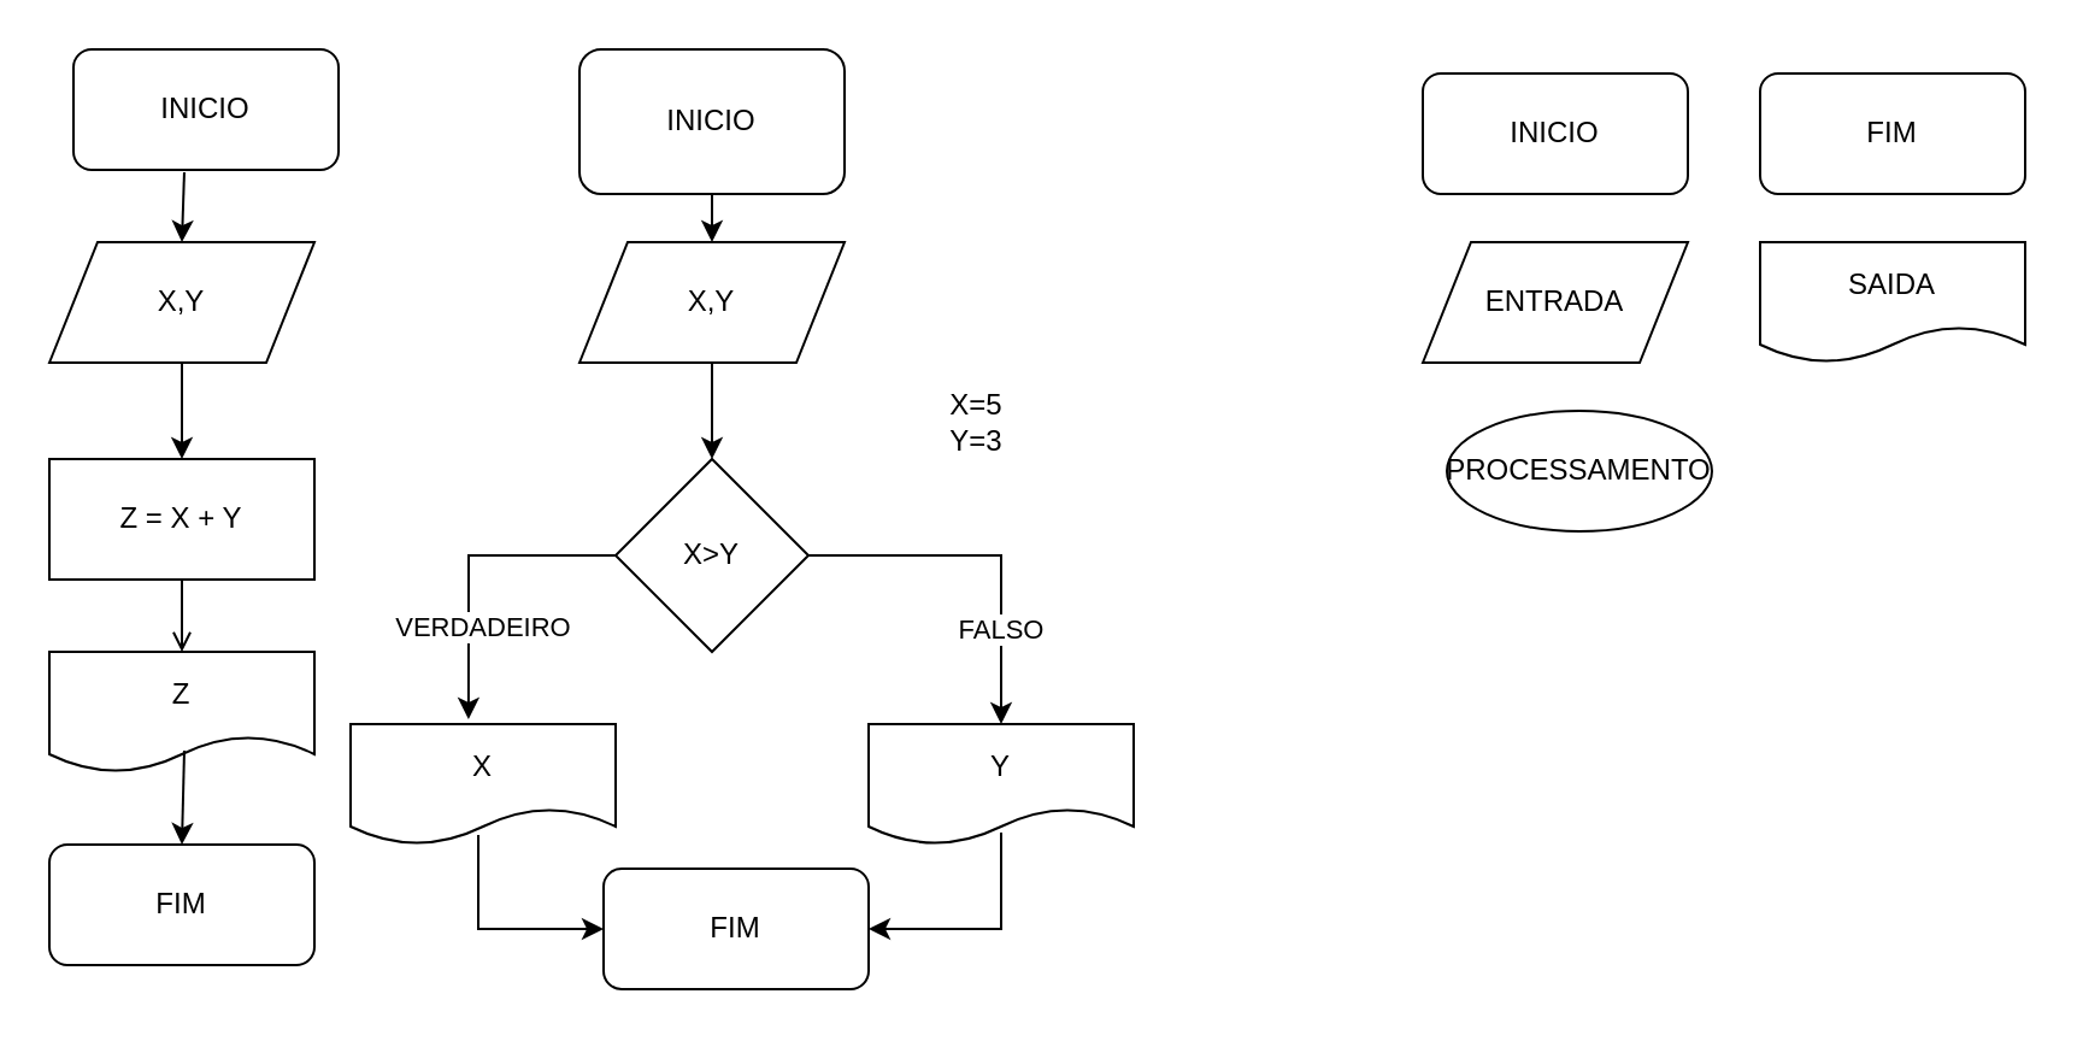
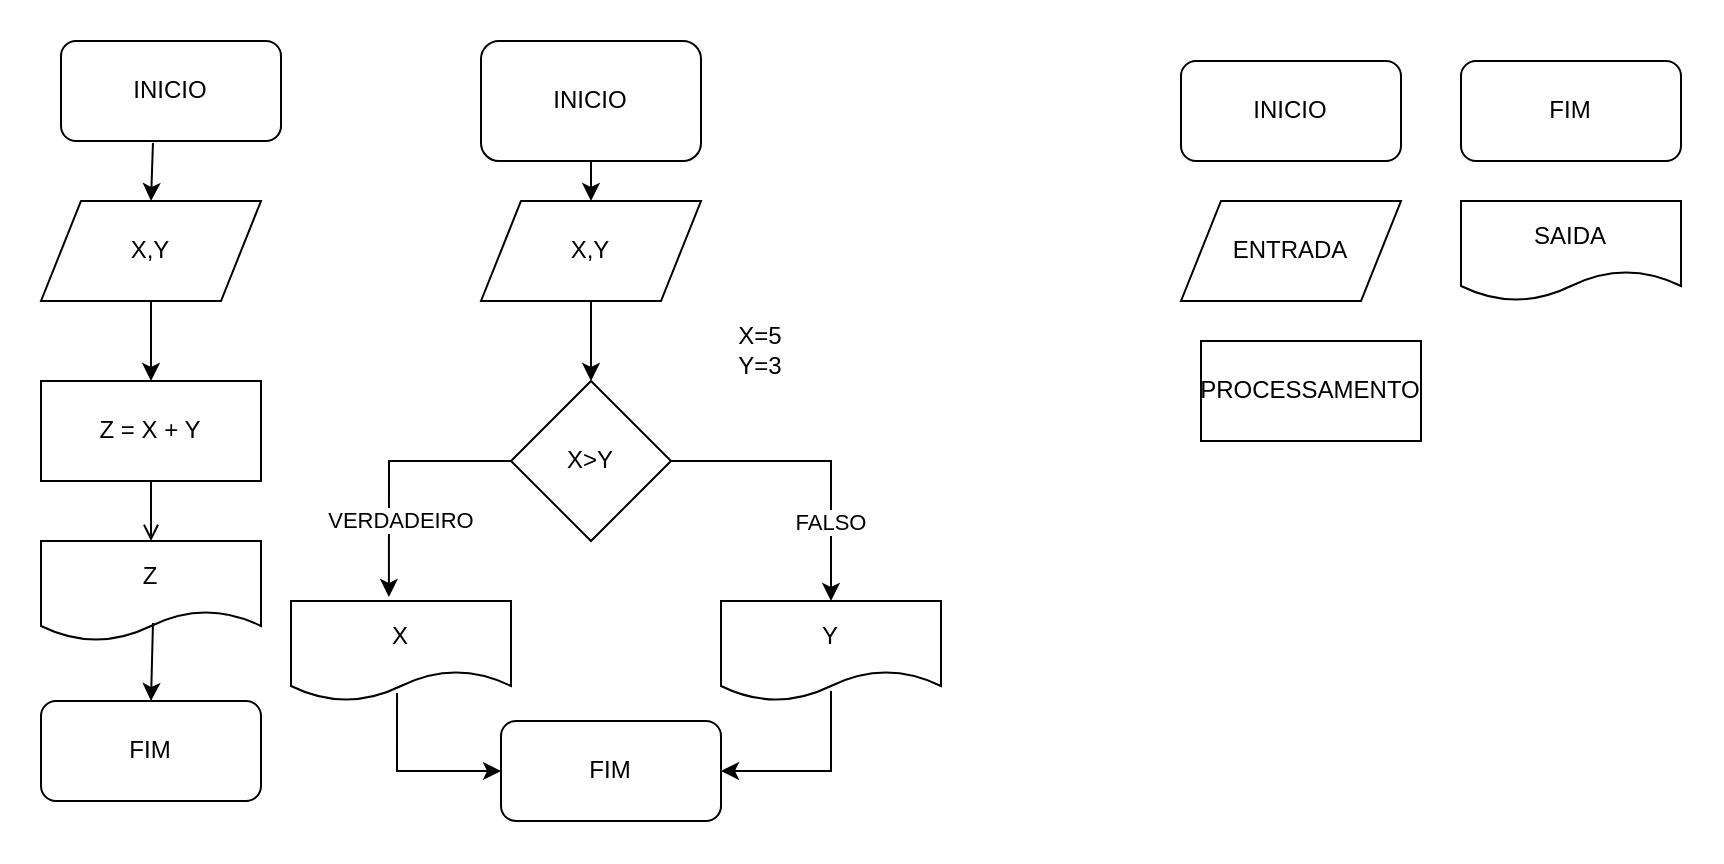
- <mxCell id="28" value="X=5&lt;br&gt;Y=3" style="text;html=1;strokeColor=none;fillColor=none;align=center;verticalAlign=middle;whiteSpace=wrap;rounded=0;" vertex="1" parent="1"><mxGeometry x="375" y="160" width="60" height="30" as="geometry" /></mxCell>
+ <mxCell id="28" value="X=5&lt;br&gt;Y=3" style="text;html=1;strokeColor=none;fillColor=none;align=center;verticalAlign=middle;whiteSpace=wrap;rounded=0;" vertex="1" parent="1"><mxGeometry x="350" y="160" width="60" height="30" as="geometry" /></mxCell>
- <mxCell id="27" value="PROCESSAMENTO" style="ellipse;whiteSpace=wrap;html=1;" vertex="1" parent="1"><mxGeometry x="600" y="170" width="110" height="50" as="geometry" /></mxCell>
+ <mxCell id="27" value="PROCESSAMENTO" style="rounded=0;whiteSpace=wrap;html=1;" vertex="1" parent="1"><mxGeometry x="600" y="170" width="110" height="50" as="geometry" /></mxCell>
